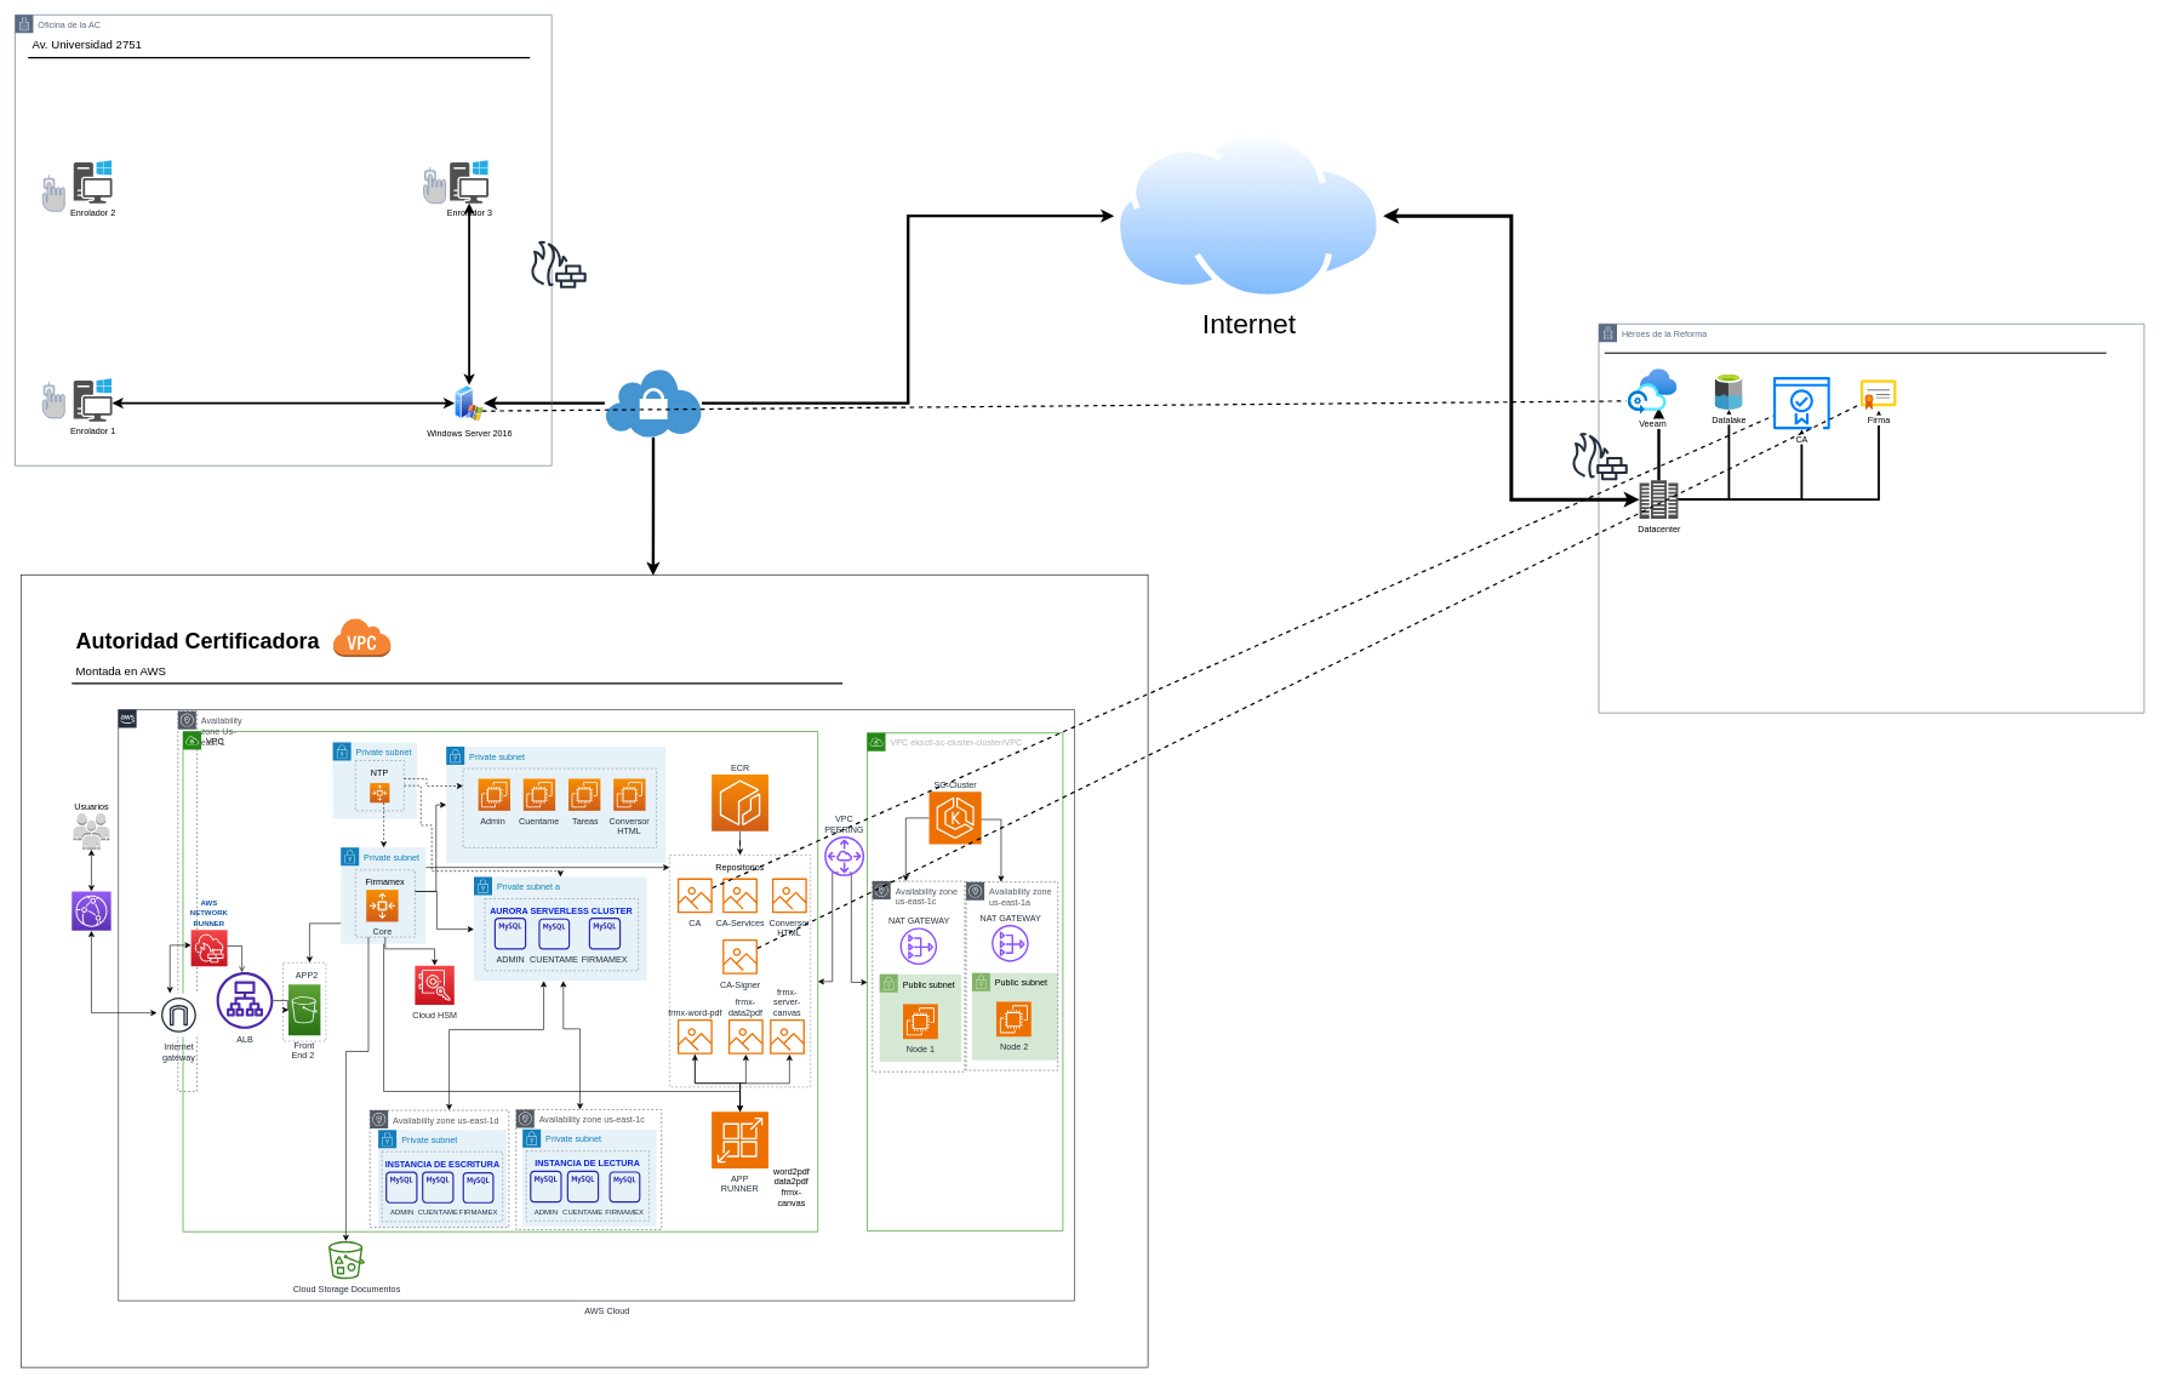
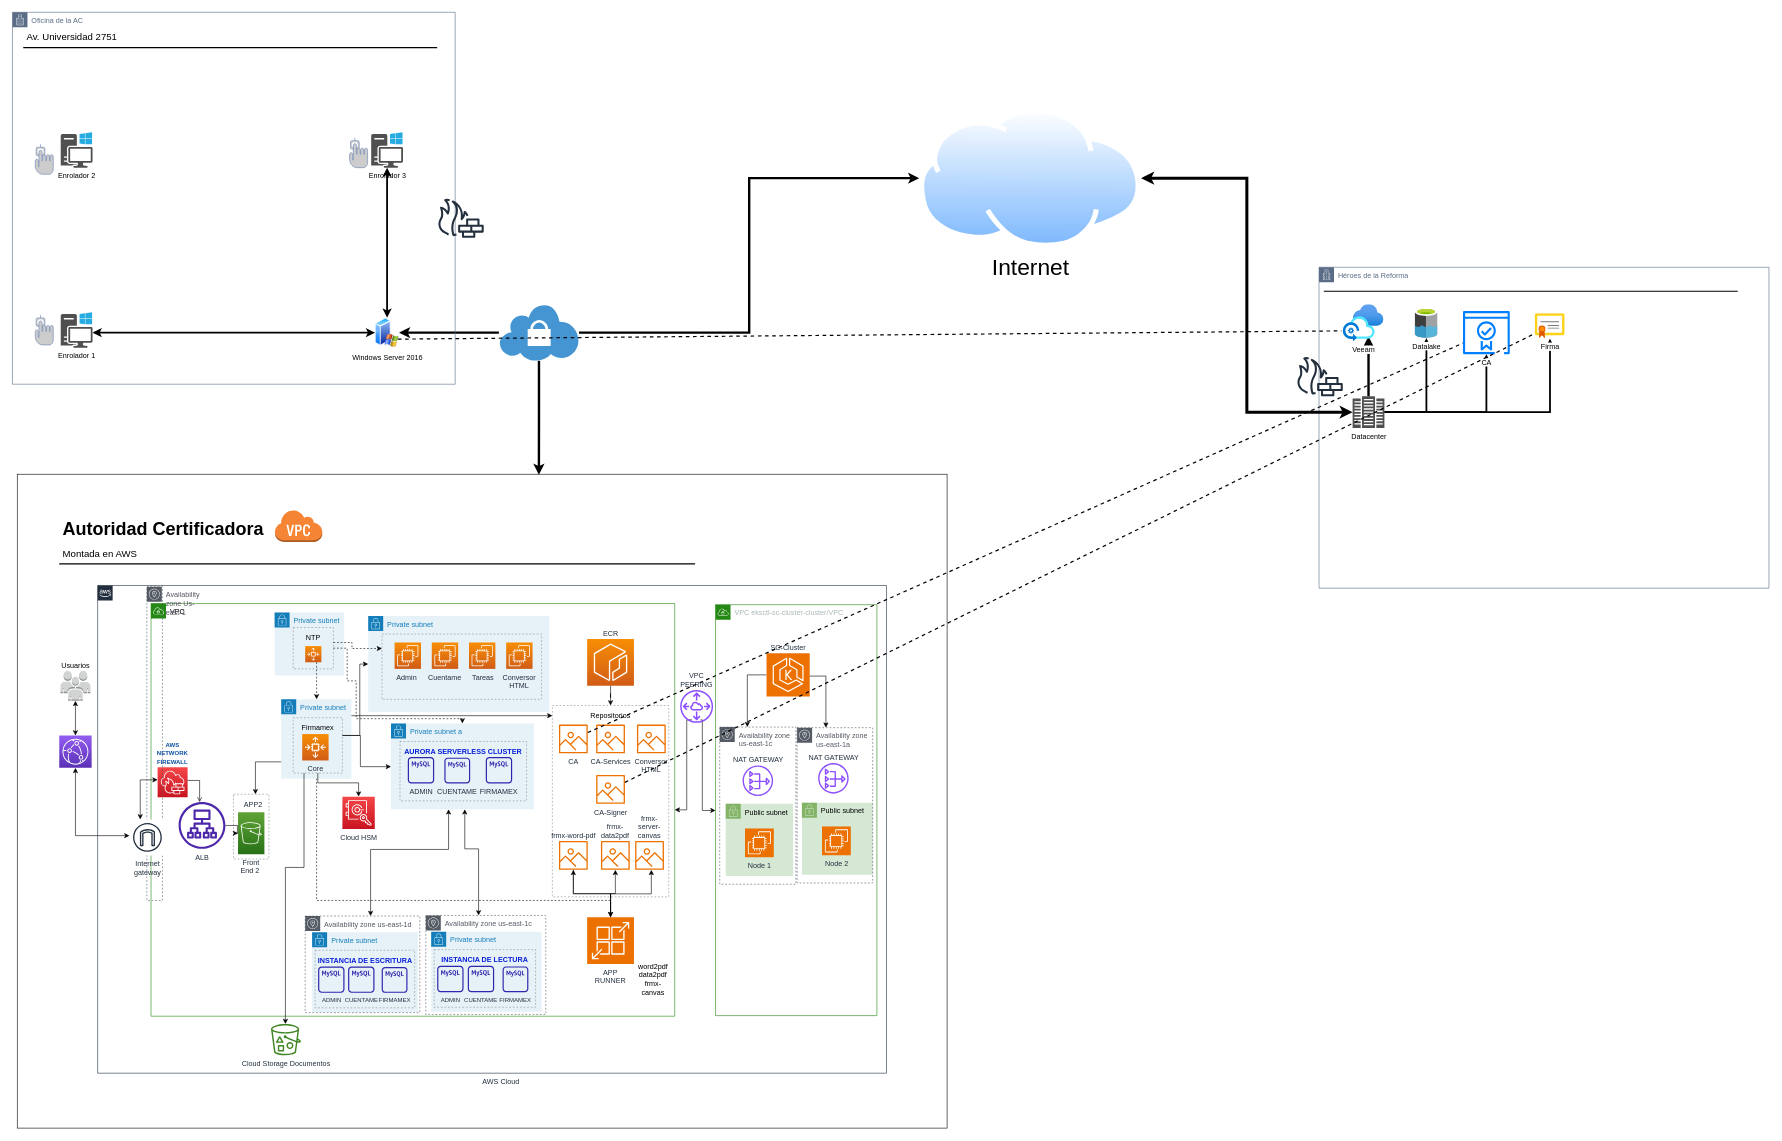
- <mxCell id="71" value="&lt;font style=&quot;font-size: 10px;&quot; color=&quot;#0a4fa3&quot;&gt;&lt;b&gt;AWS NETWORK RUNNER&lt;/b&gt;&lt;/font&gt;" style="sketch=0;points=[[0,0,0],[0.25,0,0],[0.5,0,0],[0.75,0,0],[1,0,0],[0,1,0],[0.25,1,0],[0.5,1,0],[0.75,1,0],[1,1,0],[0,0.25,0],[0,0.5,0],[0,0.75,0],[1,0.25,0],[1,0.5,0],[1,0.75,0]];outlineConnect=0;fontColor=#232F3E;gradientColor=#F54749;gradientDirection=north;fillColor=#C7131F;strokeColor=#ffffff;dashed=0;verticalLabelPosition=top;verticalAlign=bottom;align=center;html=1;fontSize=12;fontStyle=0;aspect=fixed;shape=mxgraph.aws4.resourceIcon;resIcon=mxgraph.aws4.network_firewall;hachureGap=4;jiggle=2;curveFitting=1;fontFamily=Helvetica;whiteSpace=wrap;labelPosition=center;" vertex="1" parent="6"><mxGeometry x="100" y="303" width="50" height="50" as="geometry" /></mxCell>
+ <mxCell id="71" value="&lt;font style=&quot;font-size: 10px;&quot; color=&quot;#0a4fa3&quot;&gt;&lt;b&gt;AWS NETWORK FIREWALL&lt;/b&gt;&lt;/font&gt;" style="sketch=0;points=[[0,0,0],[0.25,0,0],[0.5,0,0],[0.75,0,0],[1,0,0],[0,1,0],[0.25,1,0],[0.5,1,0],[0.75,1,0],[1,1,0],[0,0.25,0],[0,0.5,0],[0,0.75,0],[1,0.25,0],[1,0.5,0],[1,0.75,0]];outlineConnect=0;fontColor=#232F3E;gradientColor=#F54749;gradientDirection=north;fillColor=#C7131F;strokeColor=#ffffff;dashed=0;verticalLabelPosition=top;verticalAlign=bottom;align=center;html=1;fontSize=12;fontStyle=0;aspect=fixed;shape=mxgraph.aws4.resourceIcon;resIcon=mxgraph.aws4.network_firewall;hachureGap=4;jiggle=2;curveFitting=1;fontFamily=Helvetica;whiteSpace=wrap;labelPosition=center;" vertex="1" parent="6"><mxGeometry x="100" y="303" width="50" height="50" as="geometry" /></mxCell>
- <mxCell id="15" value="" style="edgeStyle=orthogonalEdgeStyle;rounded=0;hachureGap=4;orthogonalLoop=1;jettySize=auto;html=1;fontFamily=Architects Daughter;fontSource=https%3A%2F%2Ffonts.googleapis.com%2Fcss%3Ffamily%3DArchitects%2BDaughter;fontSize=16;" edge="1" parent="7" source="18" target="67"><mxGeometry relative="1" as="geometry"><mxPoint x="276" y="281" as="sourcePoint" /><mxPoint x="275.5" y="408.16" as="targetPoint" /><Array as="points"><mxPoint x="276" y="495" /><mxPoint x="766" y="495" /></Array></mxGeometry></mxCell>
+ <mxCell id="15" value="" style="edgeStyle=orthogonalEdgeStyle;rounded=0;hachureGap=4;orthogonalLoop=1;jettySize=auto;html=1;fontFamily=Architects Daughter;fontSource=https%3A%2F%2Ffonts.googleapis.com%2Fcss%3Ffamily%3DArchitects%2BDaughter;fontSize=16;dashed=1;" edge="1" parent="7" source="18" target="67"><mxGeometry relative="1" as="geometry"><mxPoint x="276" y="281" as="sourcePoint" /><mxPoint x="275.5" y="408.16" as="targetPoint" /><Array as="points"><mxPoint x="276" y="495" /><mxPoint x="766" y="495" /></Array></mxGeometry></mxCell>
